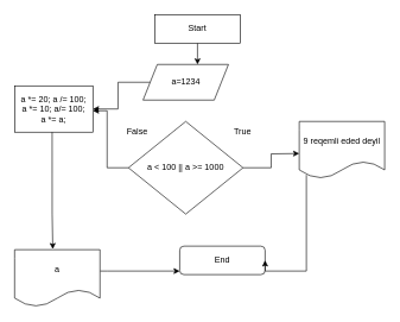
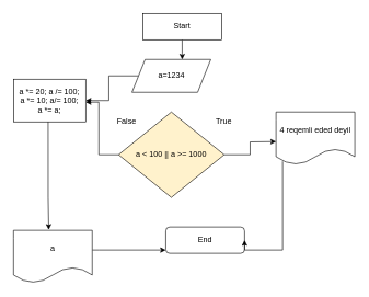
- <mxCell id="16" value="&lt;span&gt;9 reqemli eded deyil&lt;/span&gt;" style="shape=document;whiteSpace=wrap;html=1;boundedLbl=1;" parent="1" vertex="1"><mxGeometry x="420" y="170" width="120" height="80" as="geometry" /></mxCell>
+ <mxCell id="16" value="&lt;span&gt;4 reqemli eded deyil&lt;/span&gt;" style="shape=document;whiteSpace=wrap;html=1;boundedLbl=1;" parent="1" vertex="1"><mxGeometry x="420" y="170" width="120" height="80" as="geometry" /></mxCell>
- <mxCell id="9" value="a &amp;lt; 100 || a &amp;gt;= 1000" style="rhombus;whiteSpace=wrap;html=1;" parent="1" vertex="1"><mxGeometry x="180" y="170" width="161" height="130" as="geometry" /></mxCell>
+ <mxCell id="9" value="a &amp;lt; 100 || a &amp;gt;= 1000" style="rhombus;whiteSpace=wrap;html=1;fillColor=#fff2cc;" parent="1" vertex="1"><mxGeometry x="180" y="170" width="161" height="130" as="geometry" /></mxCell>
